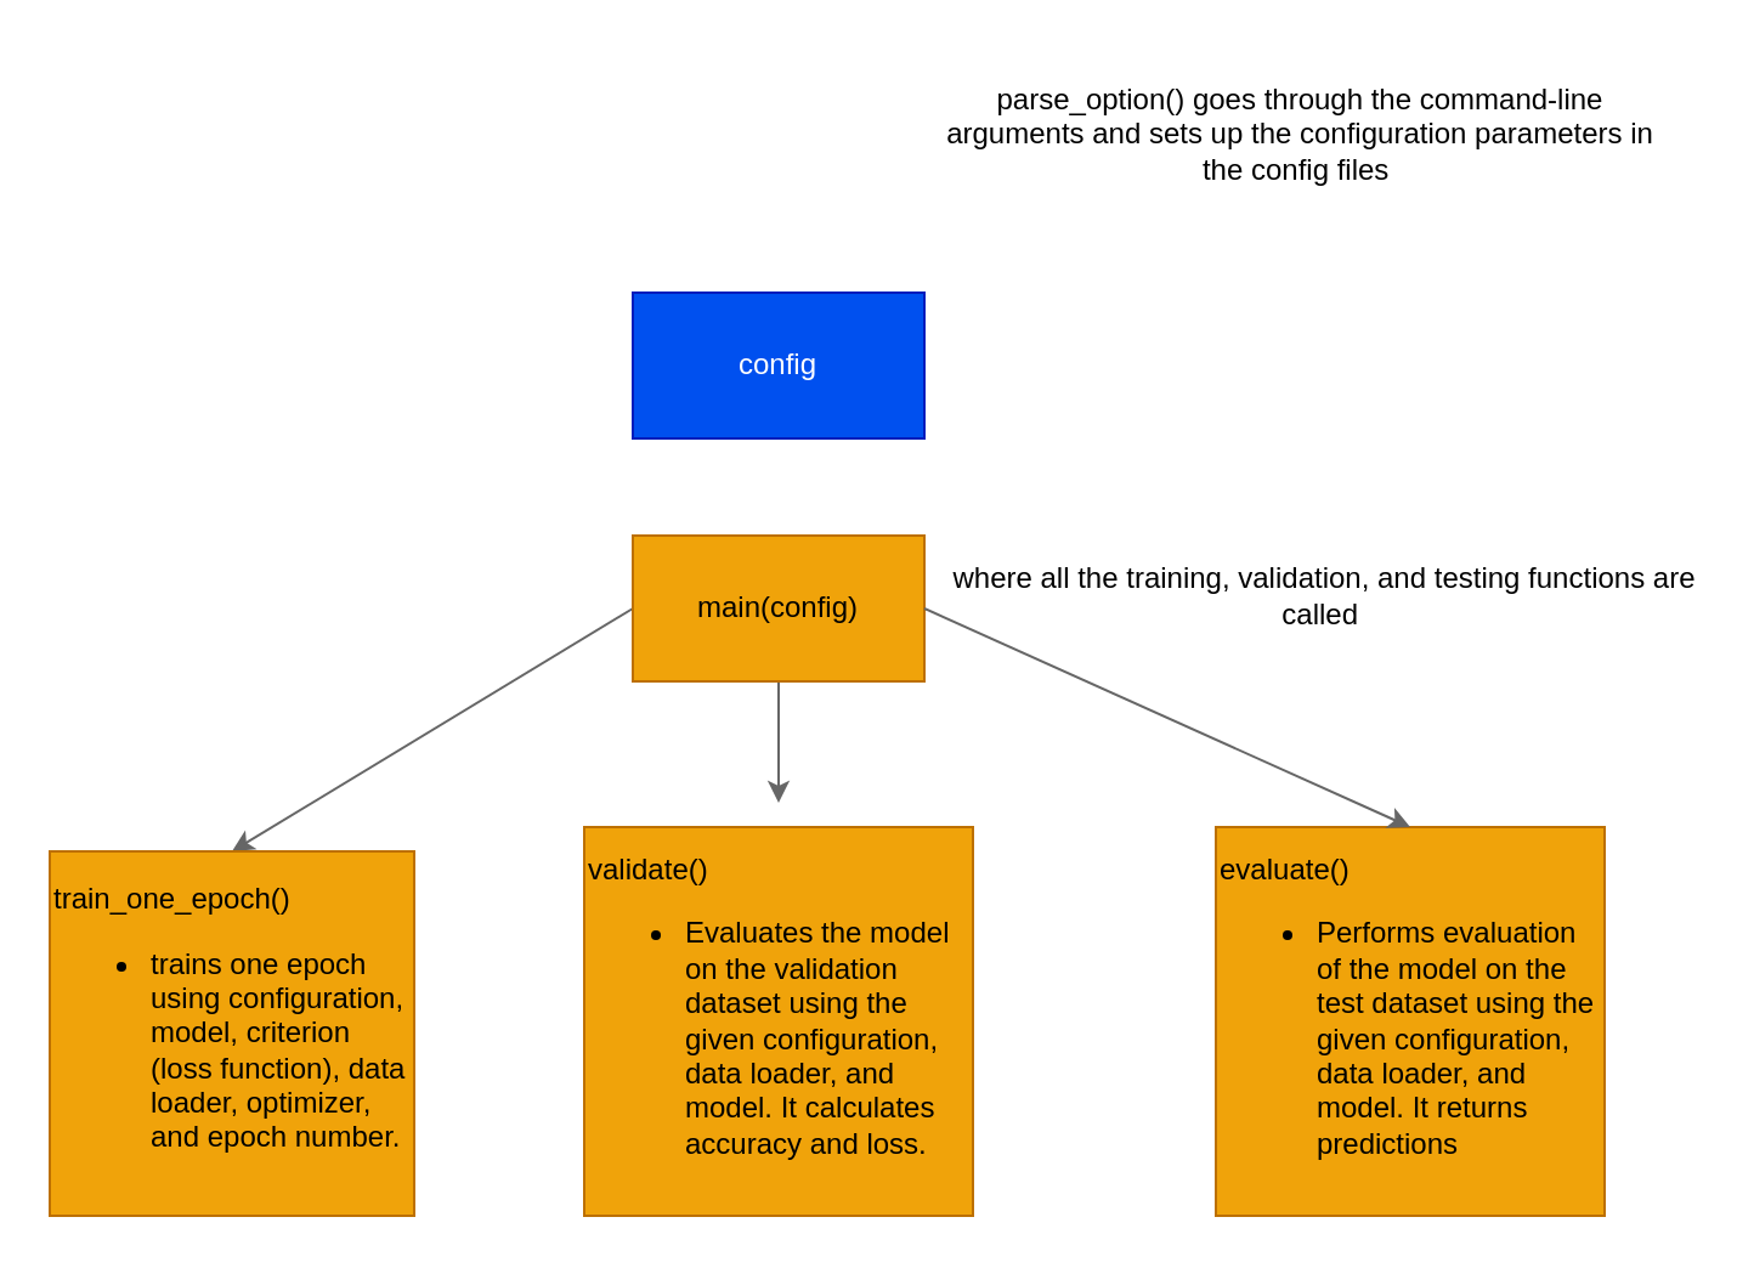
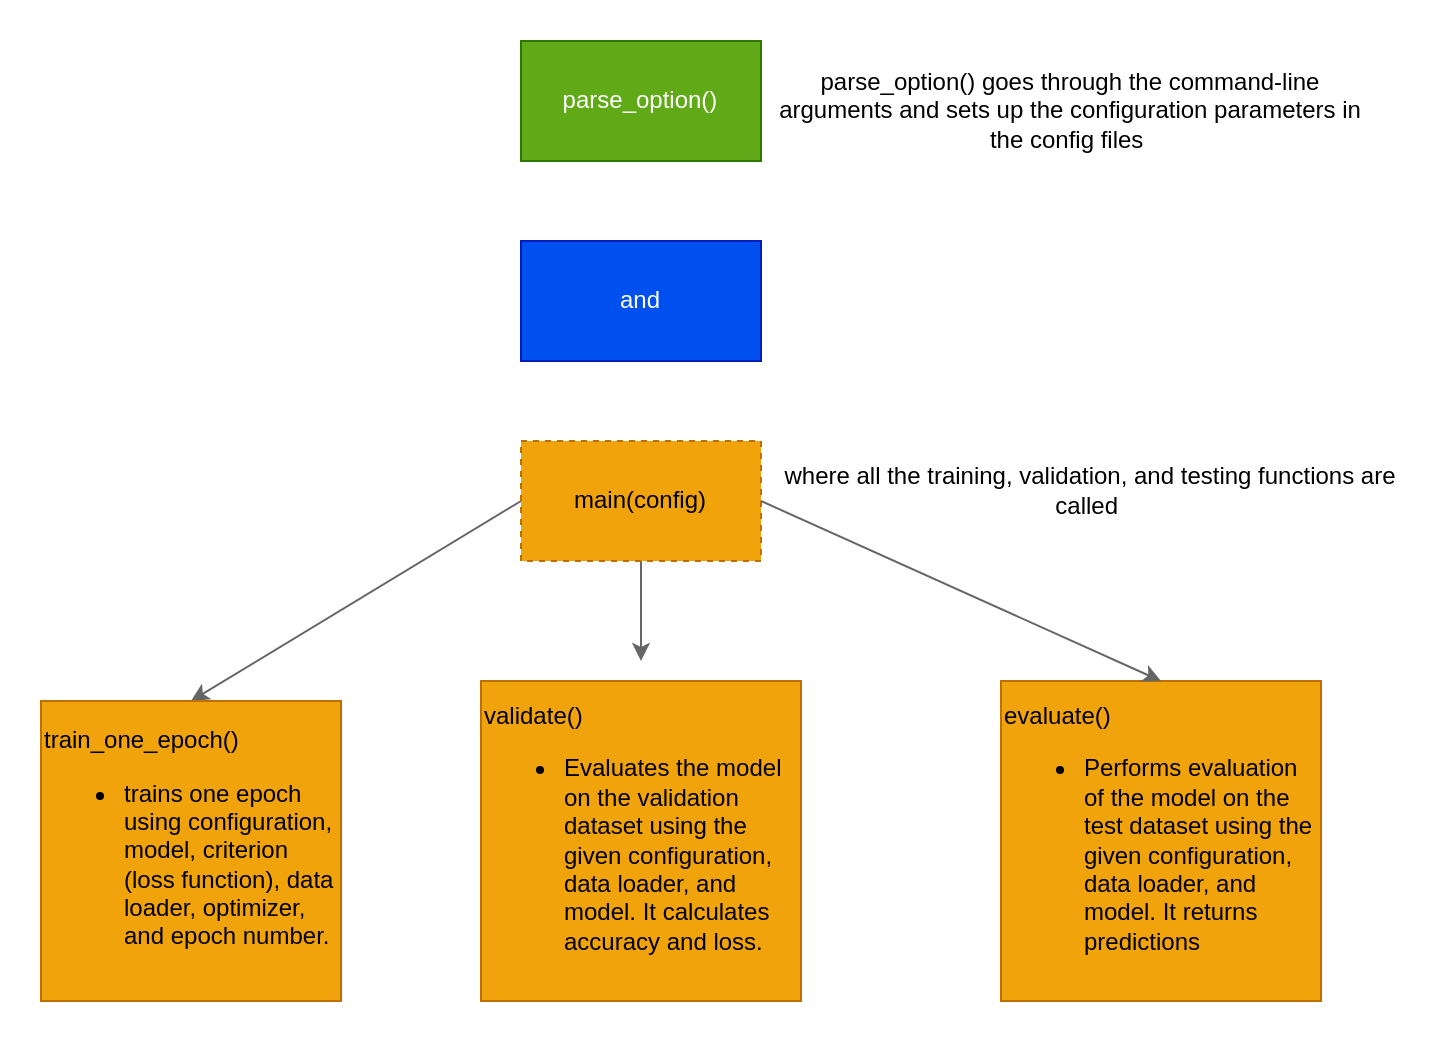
+ <mxCell id="2" value="parse_option()" style="whiteSpace=wrap;html=1;fillColor=#60a917;fontColor=#ffffff;strokeColor=#2D7600;" parent="1" vertex="1"><mxGeometry x="260" y="20" width="120" height="60" as="geometry" /></mxCell>
- <mxCell id="3" value="config" style="whiteSpace=wrap;html=1;fillColor=#0050ef;fontColor=#ffffff;strokeColor=#001DBC;" parent="1" vertex="1"><mxGeometry x="260" y="120" width="120" height="60" as="geometry" /></mxCell>
+ <mxCell id="3" value="and" style="whiteSpace=wrap;html=1;fillColor=#0050ef;fontColor=#ffffff;strokeColor=#001DBC;" parent="1" vertex="1"><mxGeometry x="260" y="120" width="120" height="60" as="geometry" /></mxCell>
- <mxCell id="6" value="main(config)" style="whiteSpace=wrap;html=1;fillColor=#f0a30a;fontColor=#000000;strokeColor=#BD7000;" parent="1" vertex="1"><mxGeometry x="260" y="220" width="120" height="60" as="geometry" /></mxCell>
+ <mxCell id="6" value="main(config)" style="whiteSpace=wrap;html=1;fillColor=#f0a30a;fontColor=#000000;strokeColor=#BD7000;dashed=1;" parent="1" vertex="1"><mxGeometry x="260" y="220" width="120" height="60" as="geometry" /></mxCell>
